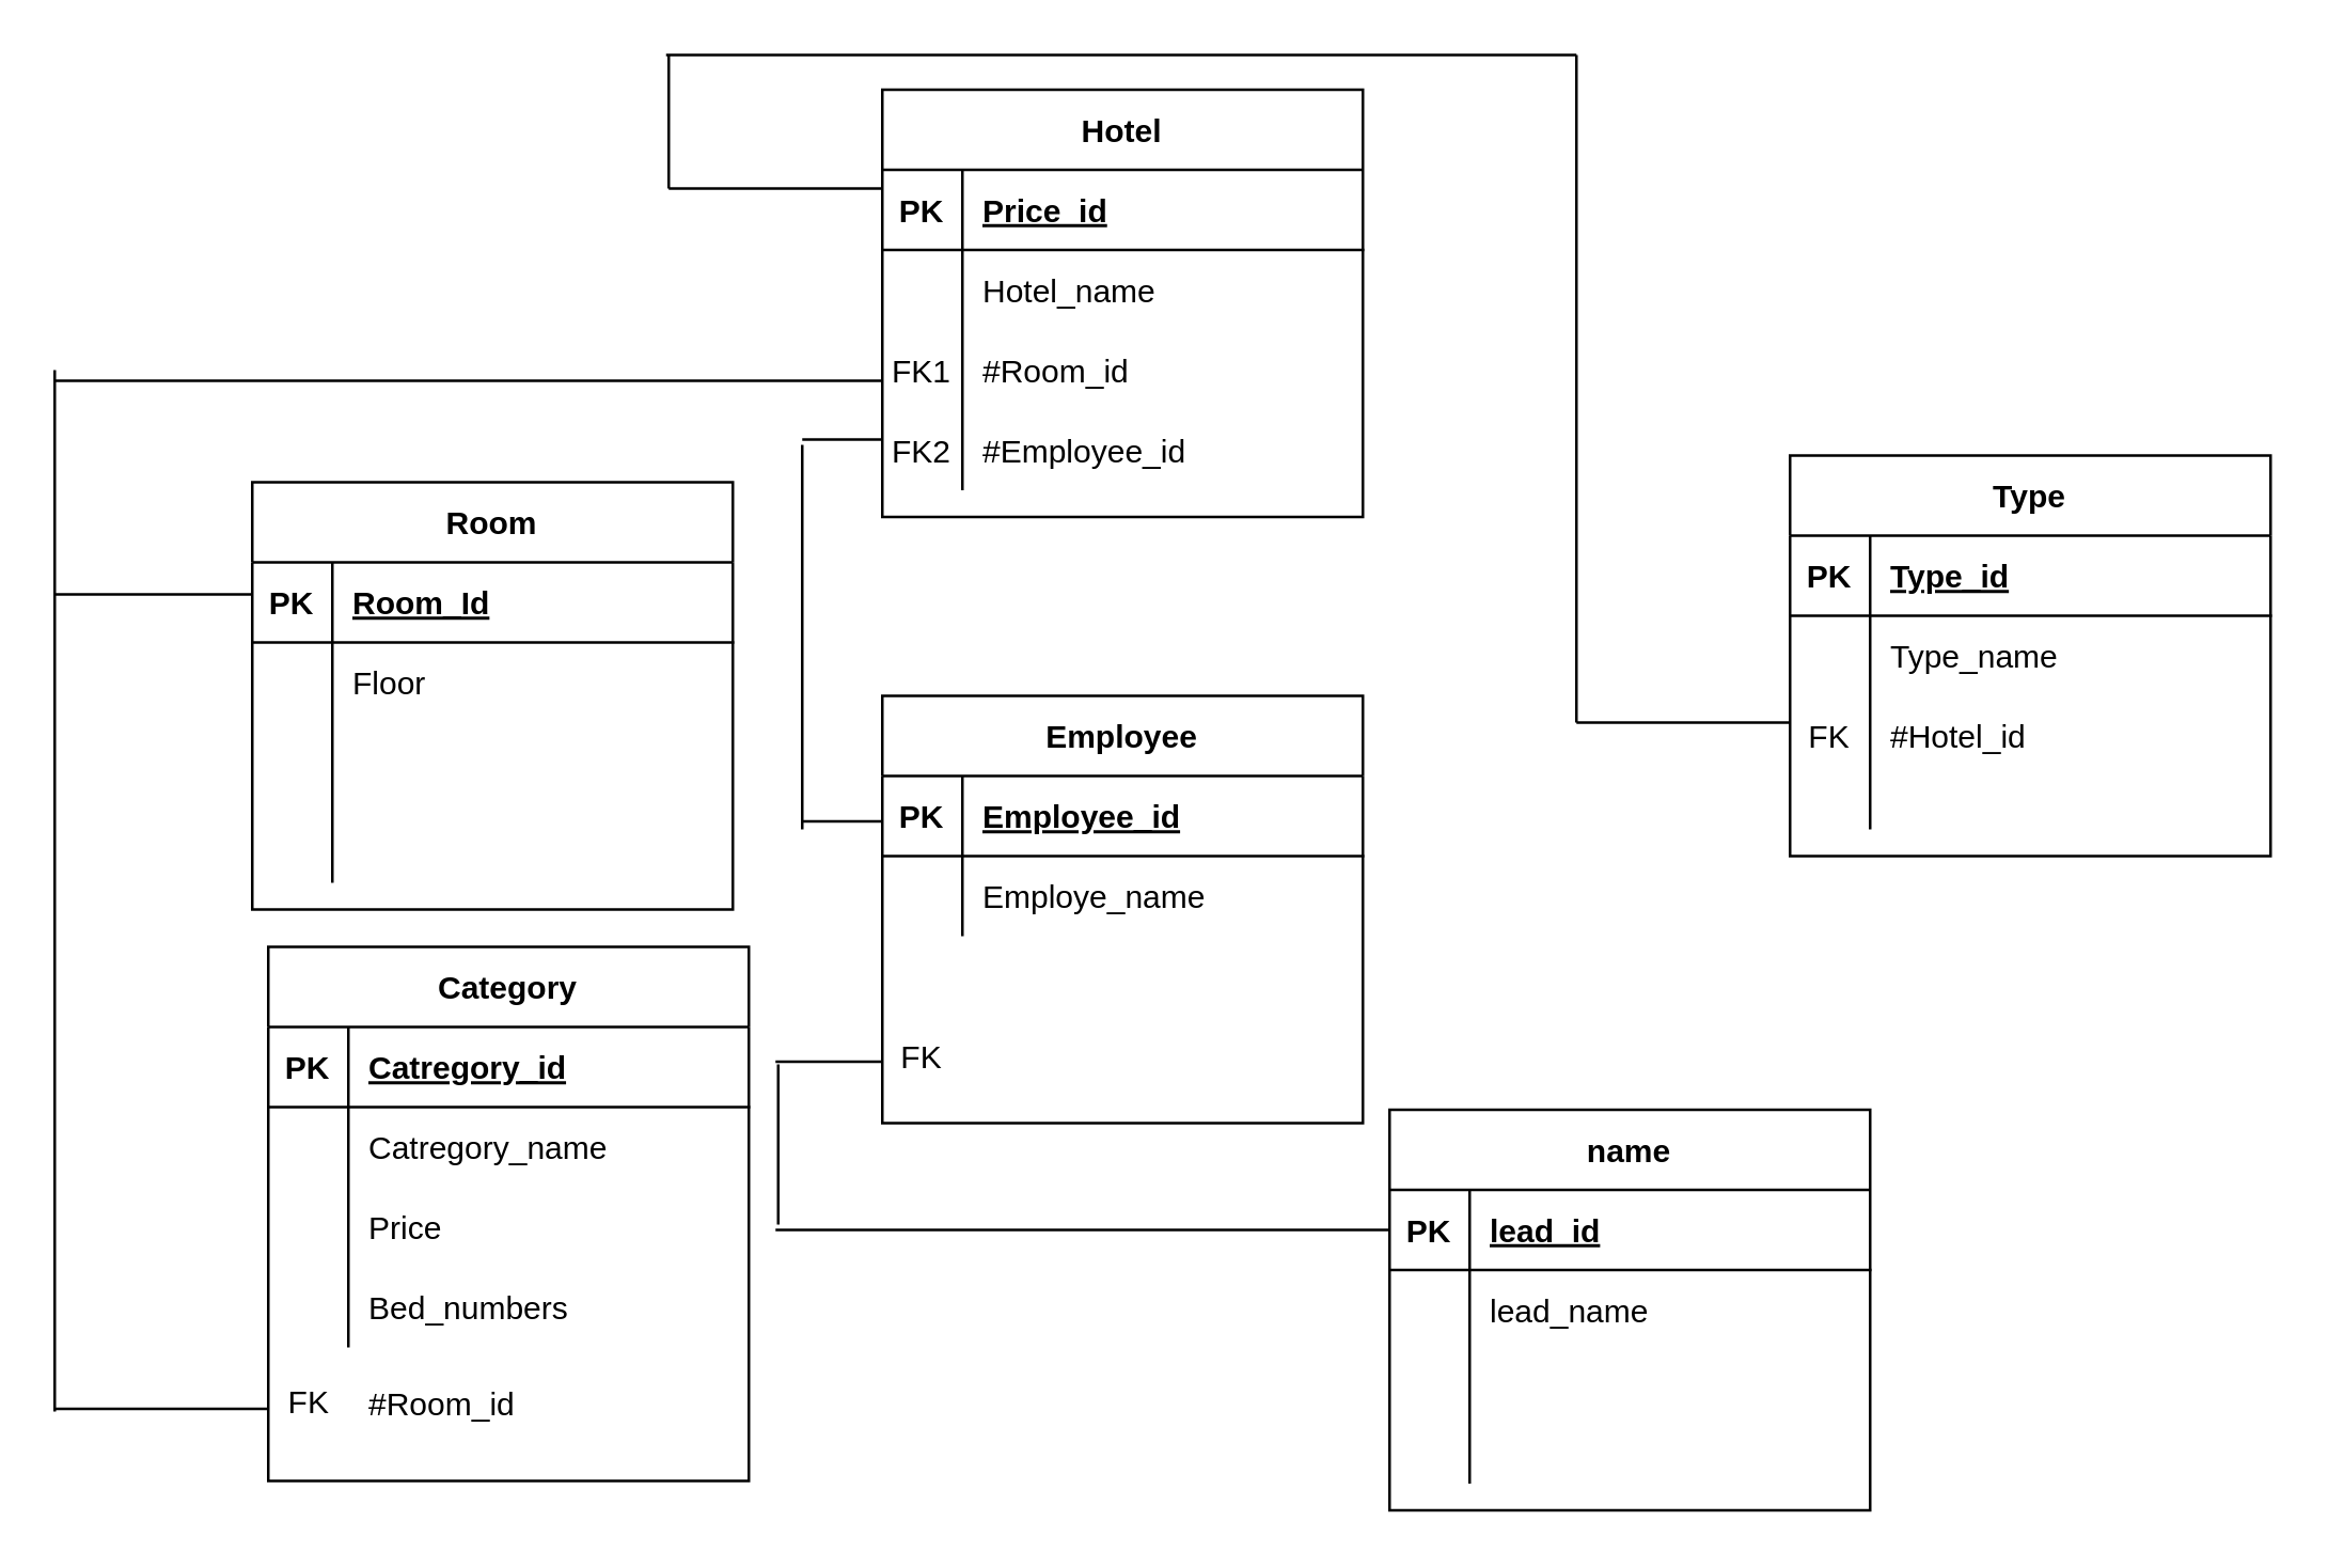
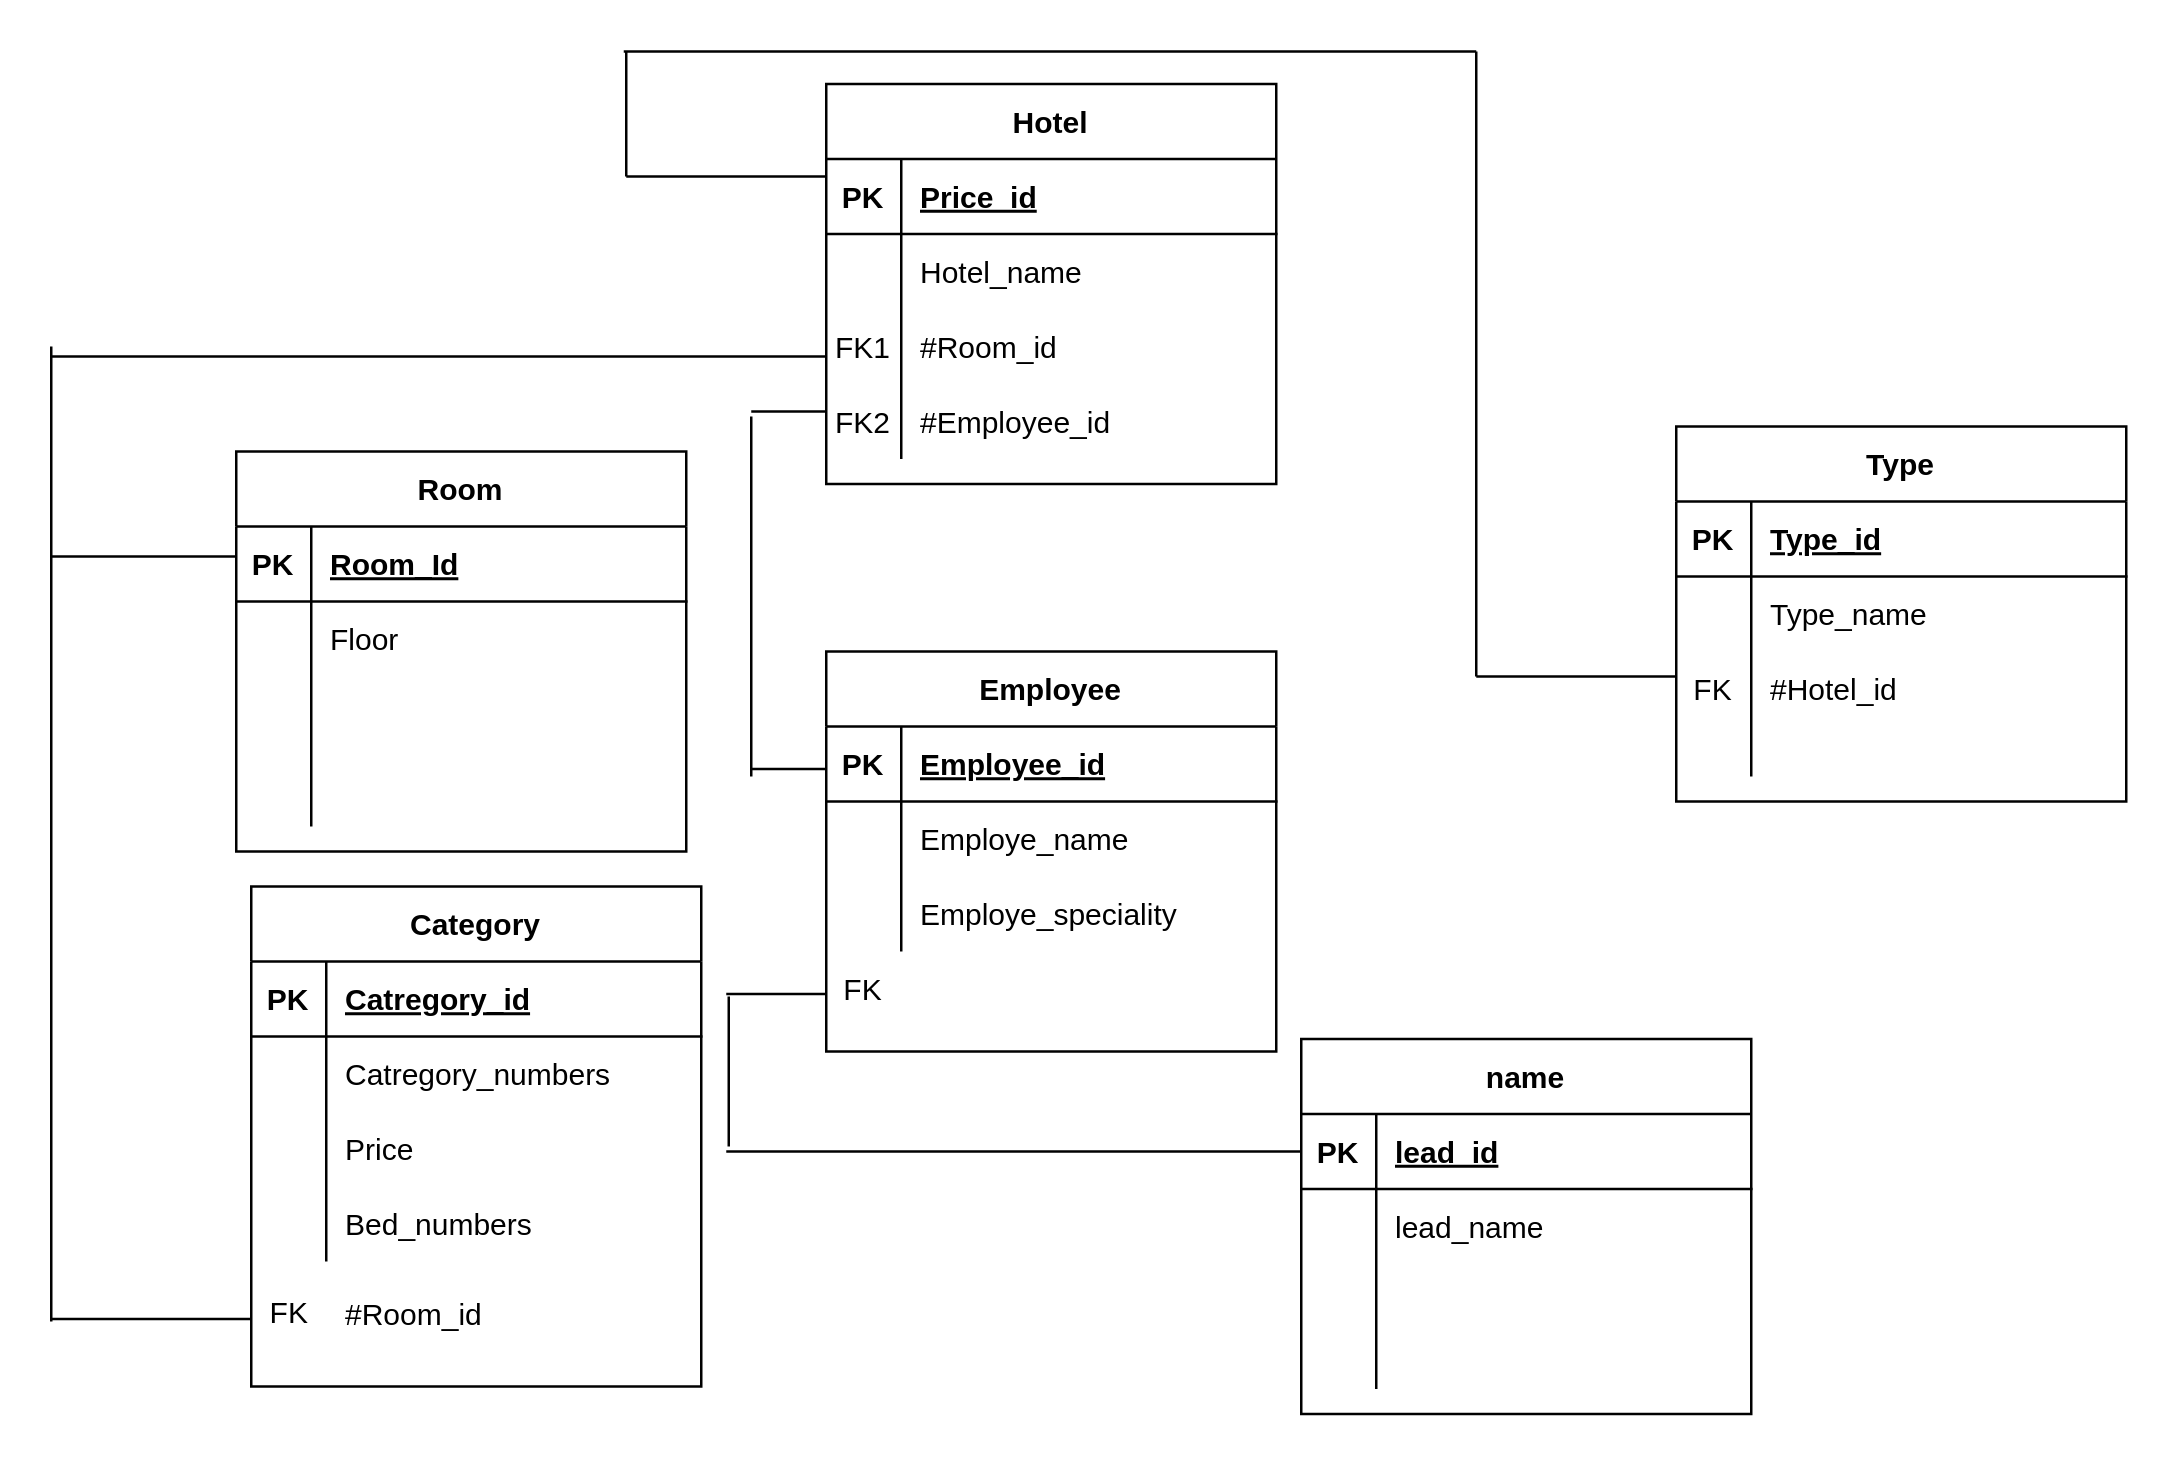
+ <mxCell id="77" value="Employe_speciality" style="shape=partialRectangle;connectable=0;fillColor=none;top=0;left=0;bottom=0;right=0;align=left;spacingLeft=6;overflow=hidden;" vertex="1" parent="75"><mxGeometry x="30" width="150" height="30" as="geometry" /></mxCell>
- <mxCell id="61" value="Catregory_name" style="shape=partialRectangle;connectable=0;fillColor=none;top=0;left=0;bottom=0;right=0;align=left;spacingLeft=6;overflow=hidden;" vertex="1" parent="59"><mxGeometry x="30" width="150" height="30" as="geometry" /></mxCell>
+ <mxCell id="61" value="Catregory_numbers" style="shape=partialRectangle;connectable=0;fillColor=none;top=0;left=0;bottom=0;right=0;align=left;spacingLeft=6;overflow=hidden;" vertex="1" parent="59"><mxGeometry x="30" width="150" height="30" as="geometry" /></mxCell>
